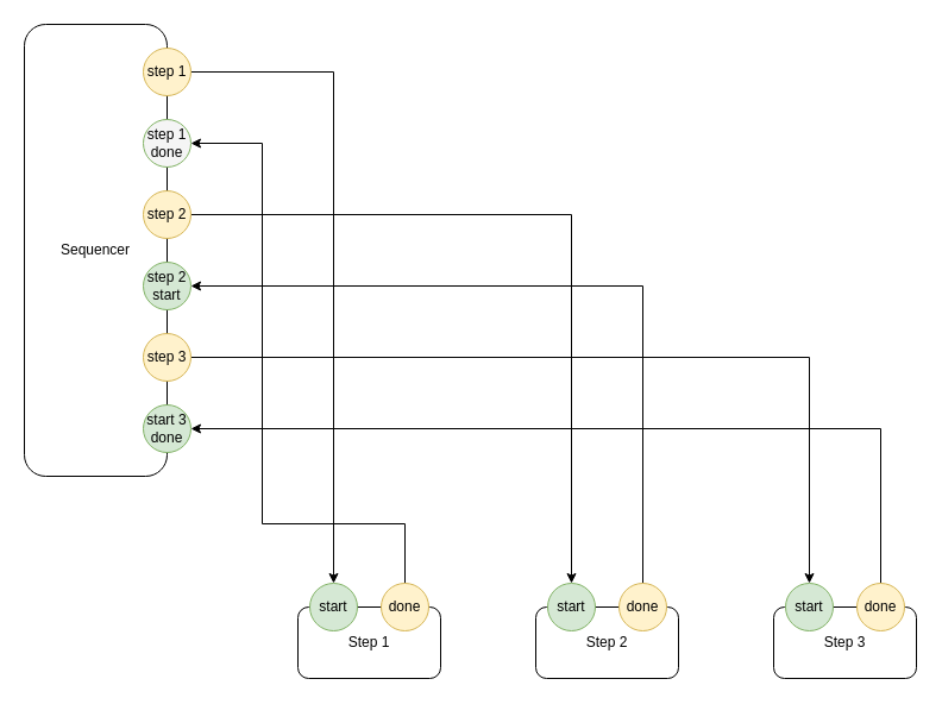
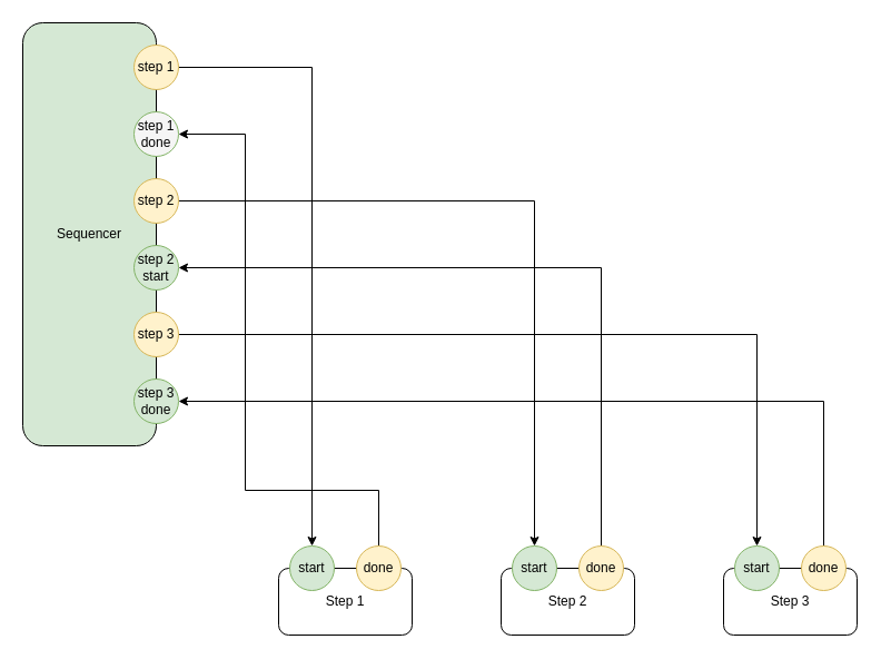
- <mxCell id="2" value="Sequencer" style="rounded=1;whiteSpace=wrap;html=1;" vertex="1" parent="1"><mxGeometry x="20" y="20" width="120" height="380" as="geometry" /></mxCell>
+ <mxCell id="2" value="Sequencer" style="rounded=1;whiteSpace=wrap;html=1;fillColor=#d5e8d4;" vertex="1" parent="1"><mxGeometry x="20" y="20" width="120" height="380" as="geometry" /></mxCell>
- <mxCell id="23" value="start 3 done" style="ellipse;whiteSpace=wrap;html=1;aspect=fixed;fillColor=#d5e8d4;strokeColor=#82b366;" vertex="1" parent="1"><mxGeometry x="120" y="340" width="40" height="40" as="geometry" /></mxCell>
+ <mxCell id="23" value="step 3 done" style="ellipse;whiteSpace=wrap;html=1;aspect=fixed;fillColor=#d5e8d4;strokeColor=#82b366;" vertex="1" parent="1"><mxGeometry x="120" y="340" width="40" height="40" as="geometry" /></mxCell>
